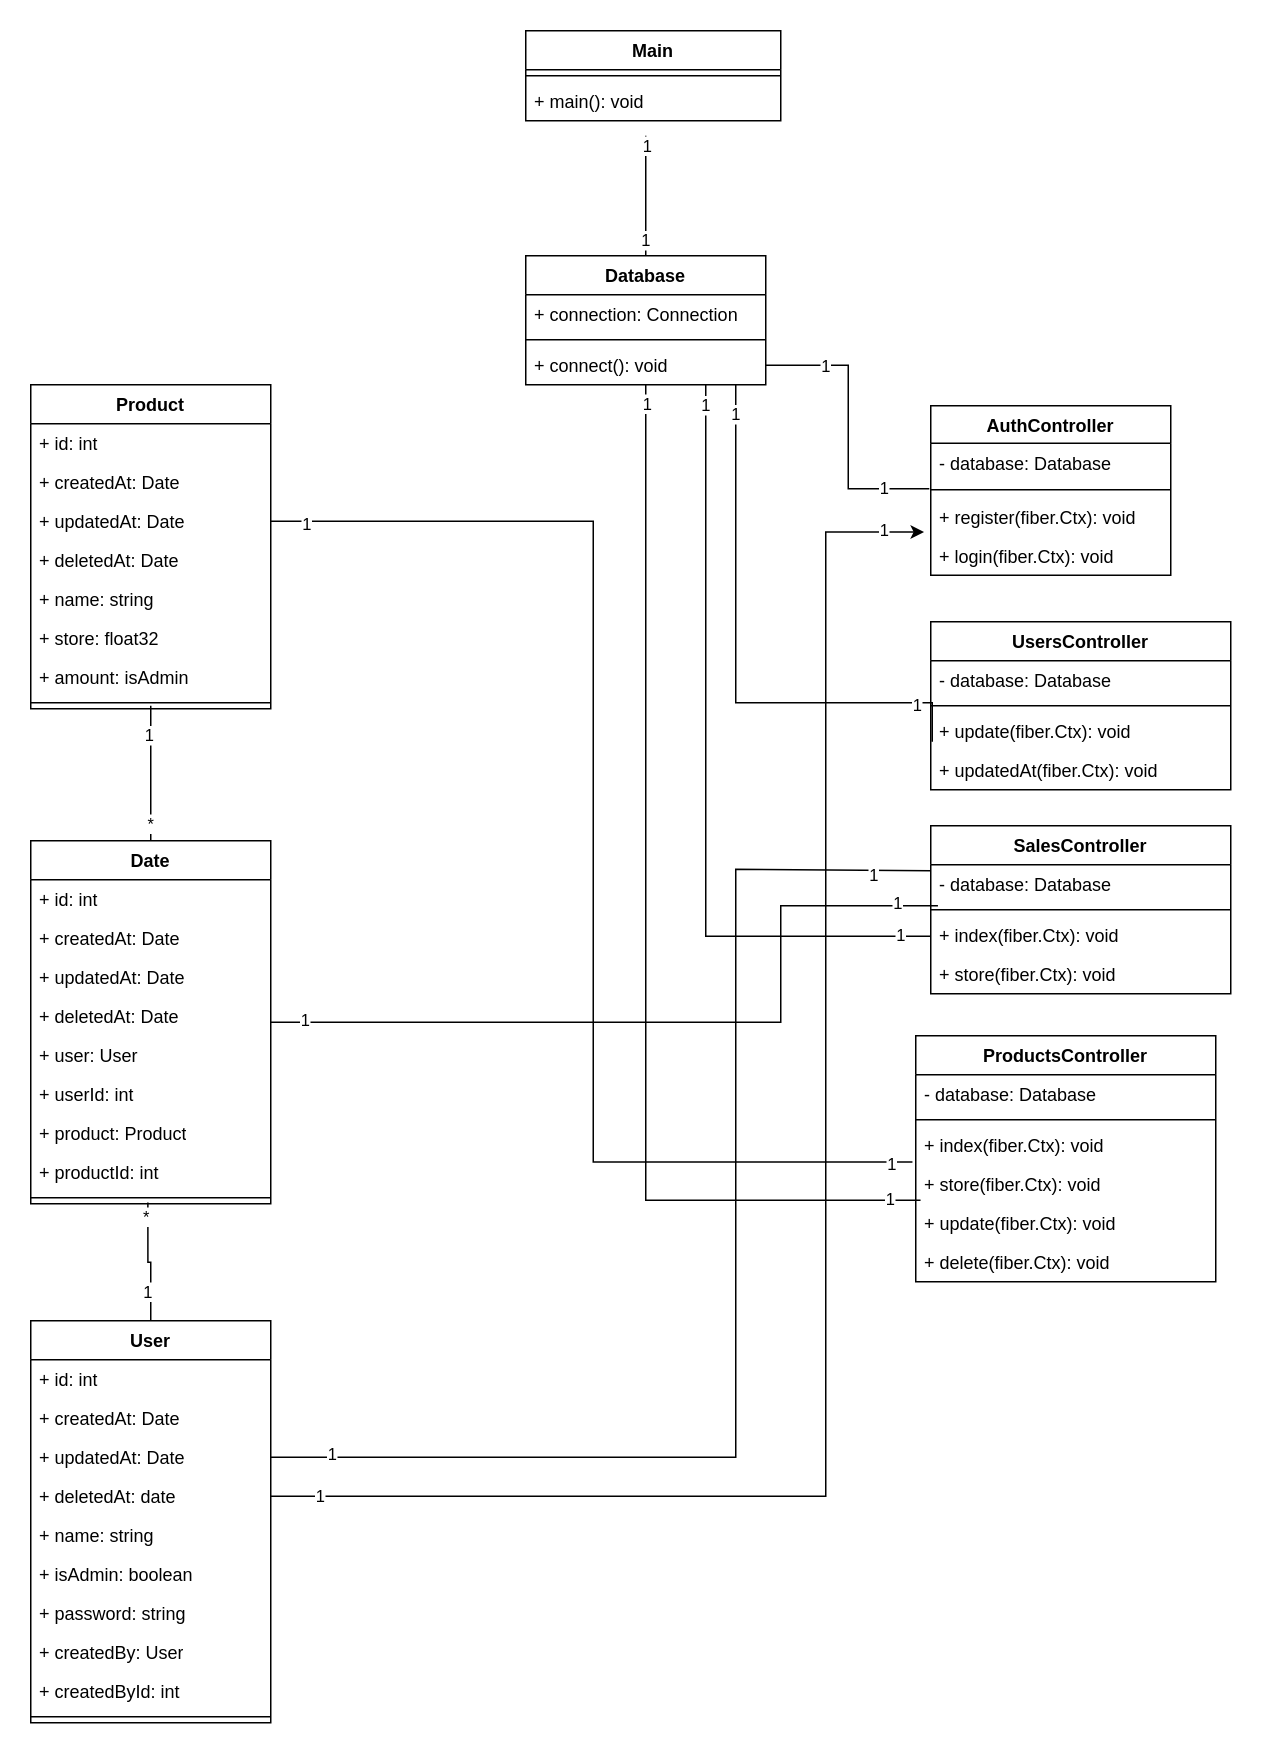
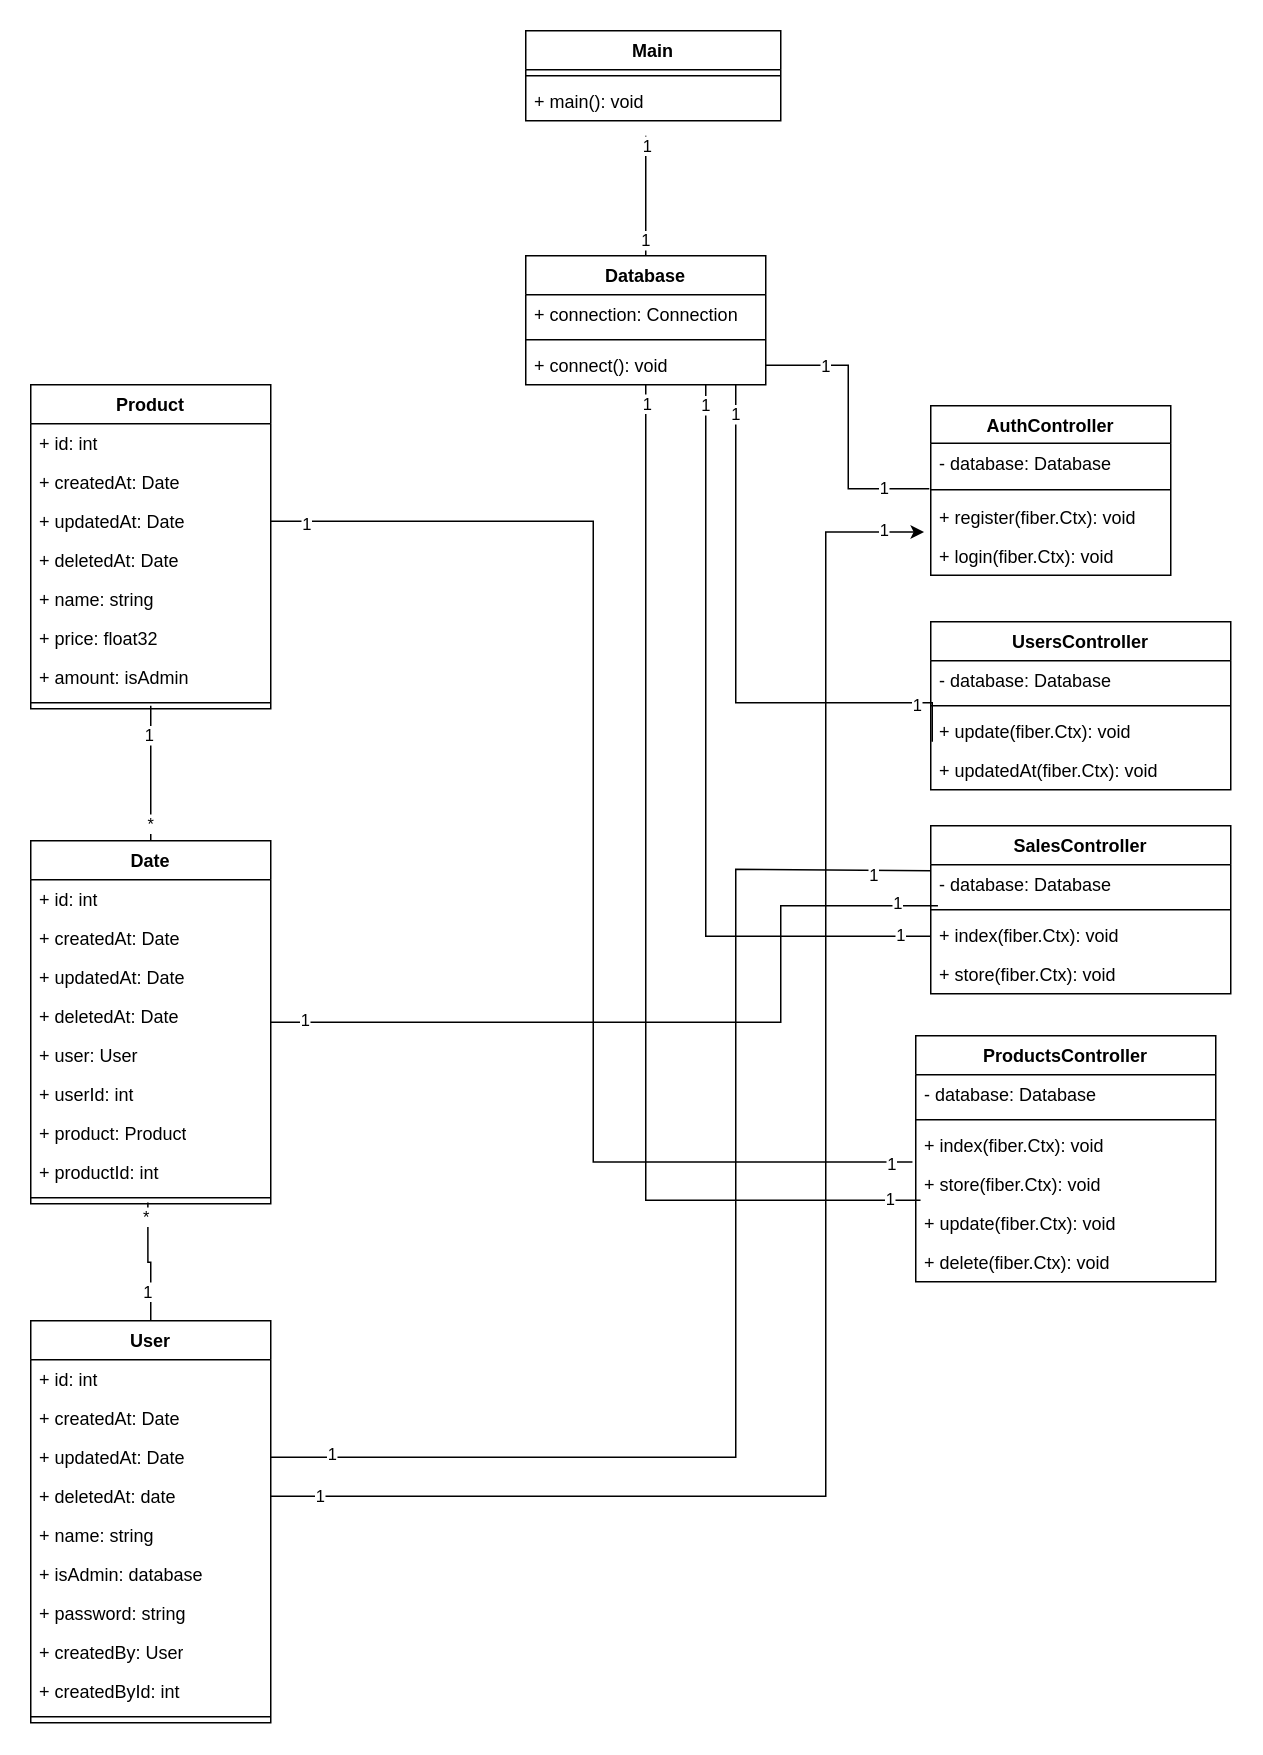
- <mxCell id="8" value="+ store: float32" style="text;strokeColor=none;fillColor=none;align=left;verticalAlign=top;spacingLeft=4;spacingRight=4;overflow=hidden;rotatable=0;points=[[0,0.5],[1,0.5]];portConstraint=eastwest;whiteSpace=wrap;html=1;" vertex="1" parent="2"><mxGeometry y="156" width="160" height="26" as="geometry" /></mxCell>
+ <mxCell id="8" value="+ price: float32" style="text;strokeColor=none;fillColor=none;align=left;verticalAlign=top;spacingLeft=4;spacingRight=4;overflow=hidden;rotatable=0;points=[[0,0.5],[1,0.5]];portConstraint=eastwest;whiteSpace=wrap;html=1;" vertex="1" parent="2"><mxGeometry y="156" width="160" height="26" as="geometry" /></mxCell>
- <mxCell id="17" value="+ isAdmin: boolean" style="text;strokeColor=none;fillColor=none;align=left;verticalAlign=top;spacingLeft=4;spacingRight=4;overflow=hidden;rotatable=0;points=[[0,0.5],[1,0.5]];portConstraint=eastwest;whiteSpace=wrap;html=1;" vertex="1" parent="11"><mxGeometry y="156" width="160" height="26" as="geometry" /></mxCell>
+ <mxCell id="17" value="+ isAdmin: database" style="text;strokeColor=none;fillColor=none;align=left;verticalAlign=top;spacingLeft=4;spacingRight=4;overflow=hidden;rotatable=0;points=[[0,0.5],[1,0.5]];portConstraint=eastwest;whiteSpace=wrap;html=1;" vertex="1" parent="11"><mxGeometry y="156" width="160" height="26" as="geometry" /></mxCell>
